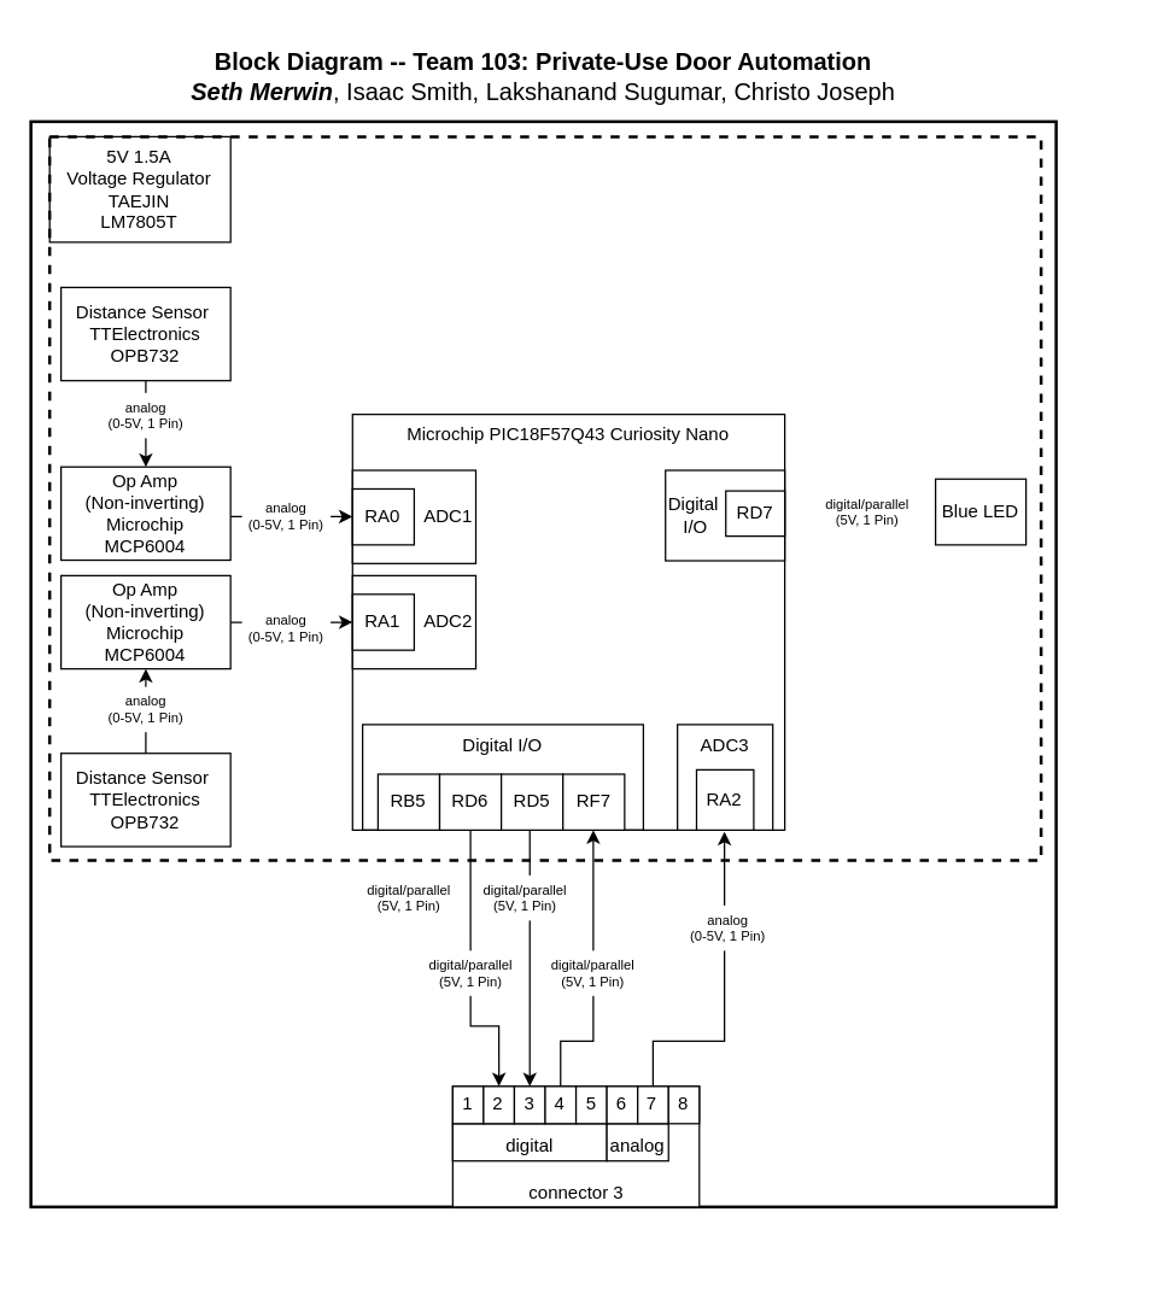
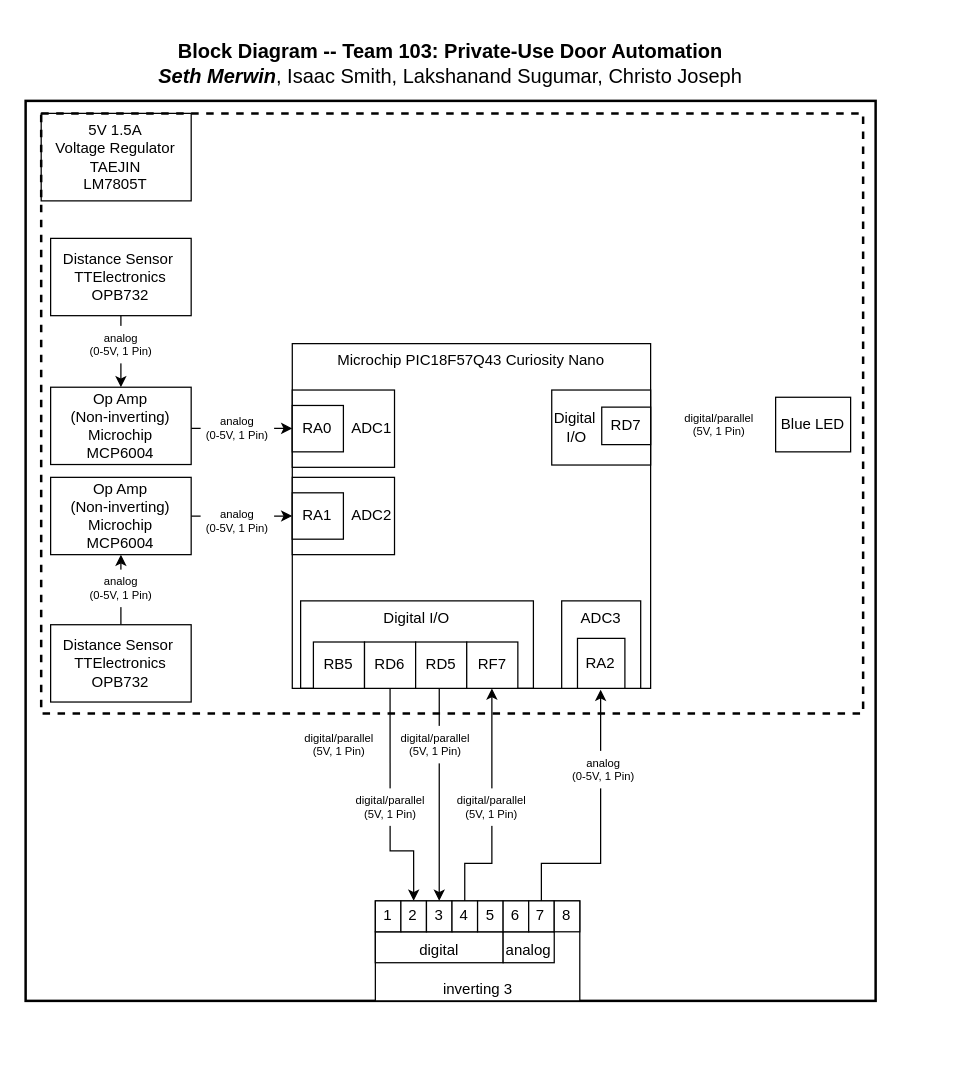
- <mxCell id="19" value="connector 3" style="rounded=0;whiteSpace=wrap;html=1;verticalAlign=bottom;" vertex="1" parent="18"><mxGeometry width="163.56" height="80" as="geometry" /></mxCell>
+ <mxCell id="19" value="inverting 3" style="rounded=0;whiteSpace=wrap;html=1;verticalAlign=bottom;" vertex="1" parent="18"><mxGeometry width="163.56" height="80" as="geometry" /></mxCell>
